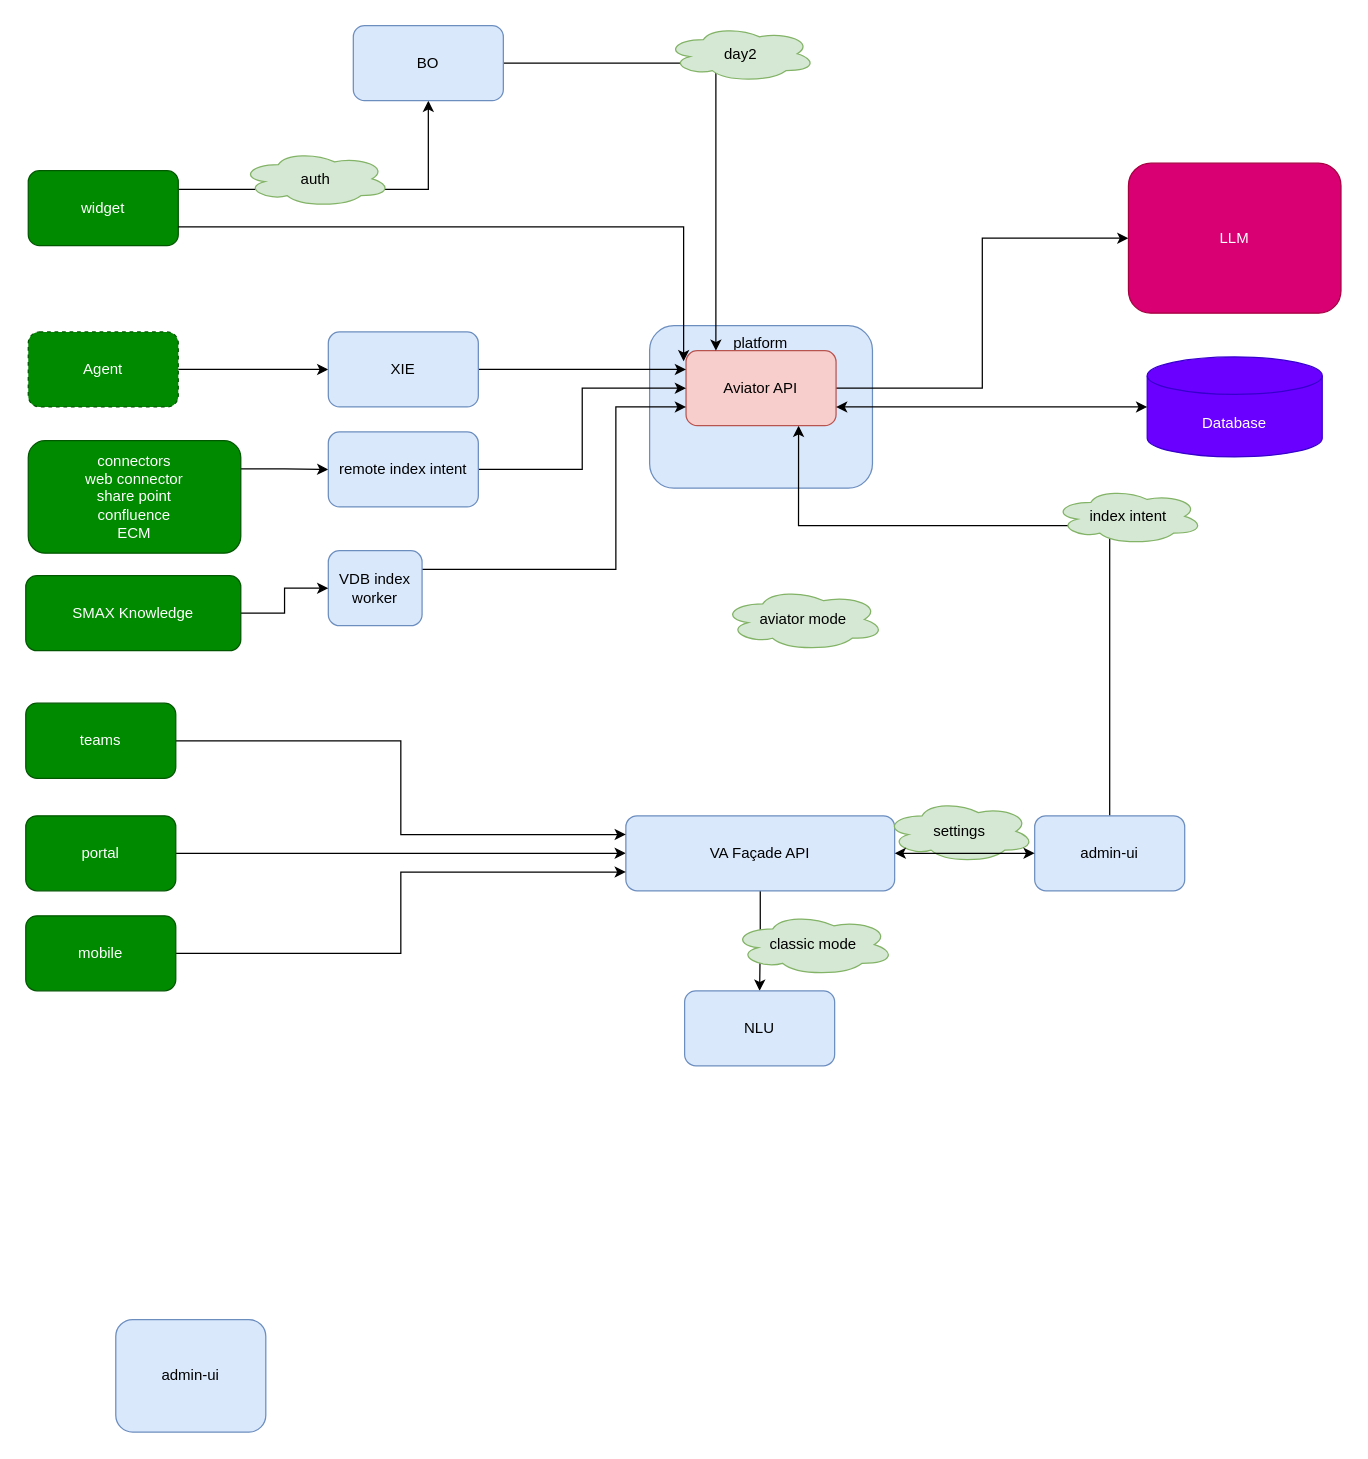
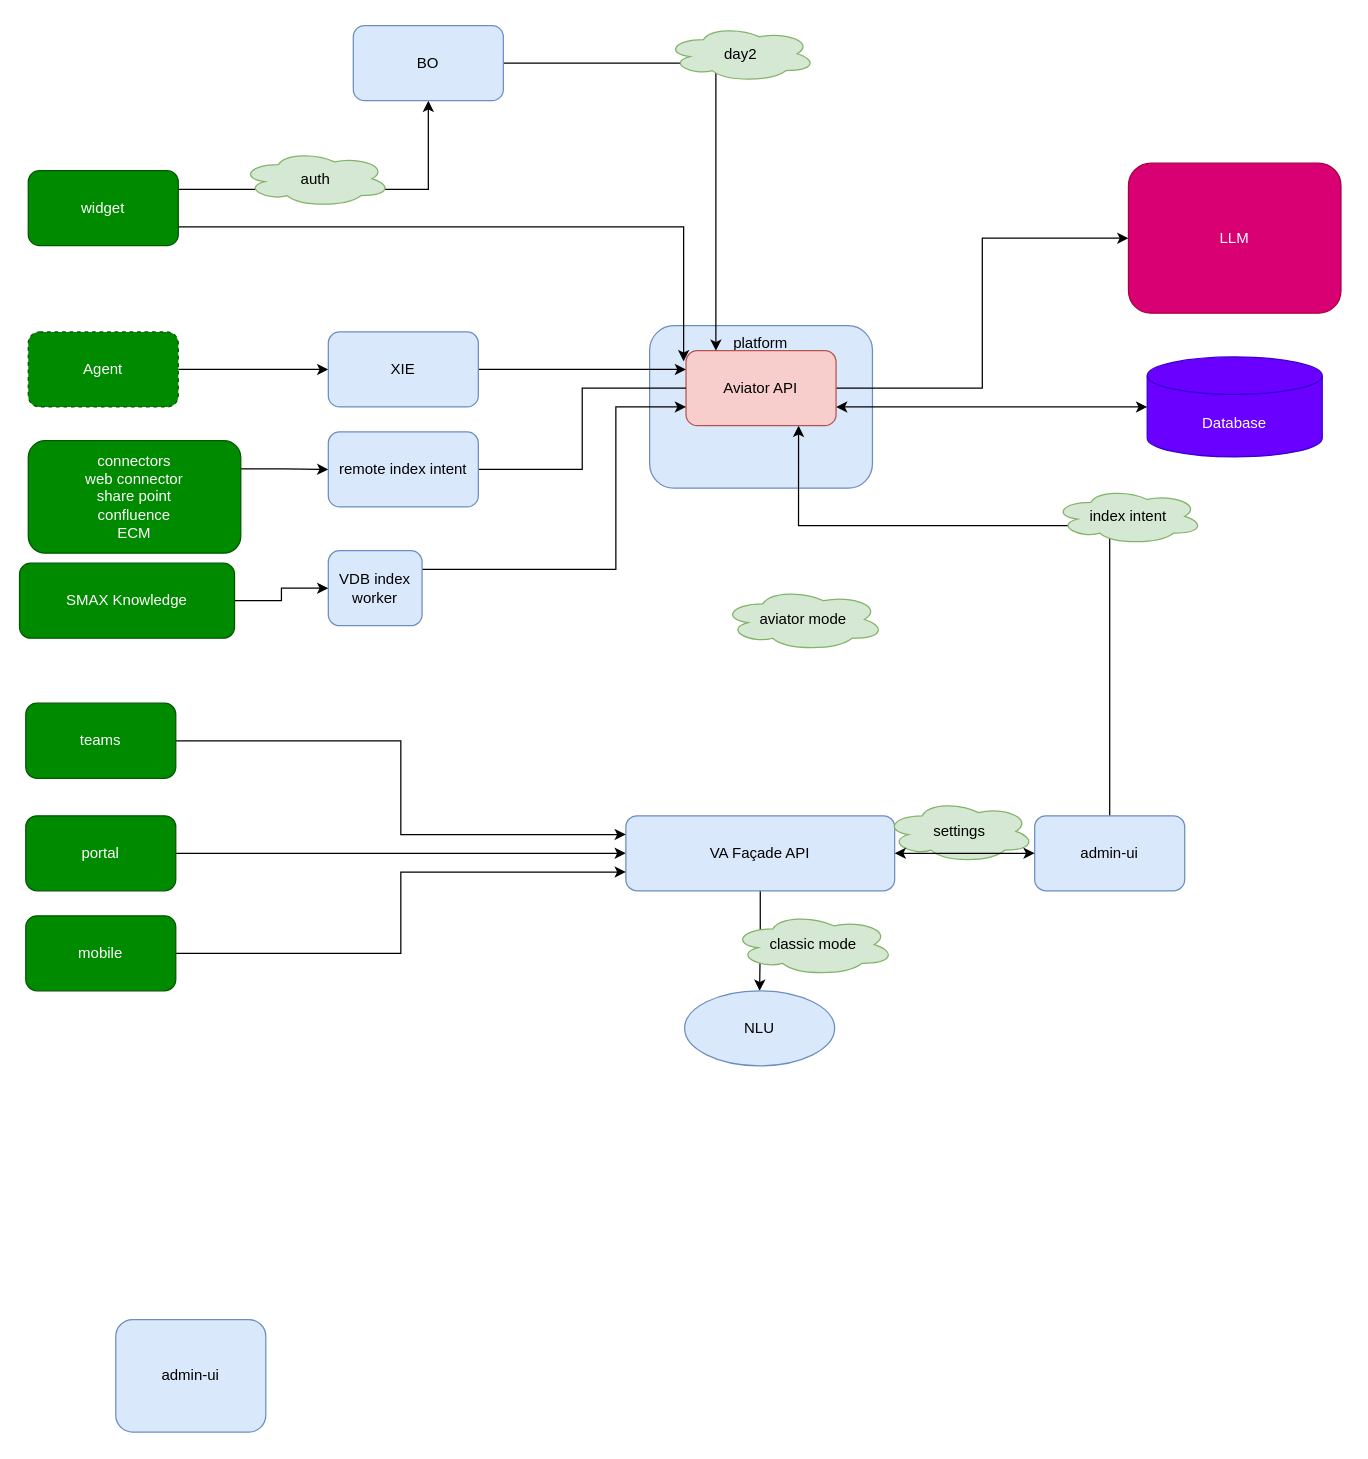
- <mxCell id="32" style="edgeStyle=orthogonalEdgeStyle;rounded=0;orthogonalLoop=1;jettySize=auto;html=1;exitX=1;exitY=0.5;exitDx=0;exitDy=0;entryX=0;entryY=0.5;entryDx=0;entryDy=0;" edge="1" parent="1" source="33" target="14"><mxGeometry relative="1" as="geometry" /></mxCell>
+ <mxCell id="32" style="edgeStyle=orthogonalEdgeStyle;rounded=0;orthogonalLoop=1;jettySize=auto;html=1;exitX=1;exitY=0.5;exitDx=0;exitDy=0;entryX=0;entryY=0.5;entryDx=0;entryDy=0;endArrow=none;" edge="1" parent="1" source="33" target="14"><mxGeometry relative="1" as="geometry" /></mxCell>
- <mxCell id="43" value="SMAX Knowledge" style="rounded=1;whiteSpace=wrap;html=1;fillColor=#008a00;fontColor=#ffffff;strokeColor=#005700;" vertex="1" parent="1"><mxGeometry x="20" y="460" width="172" height="60" as="geometry" /></mxCell>
+ <mxCell id="43" value="SMAX Knowledge" style="rounded=1;whiteSpace=wrap;html=1;fillColor=#008a00;fontColor=#ffffff;strokeColor=#005700;" vertex="1" parent="1"><mxGeometry x="15" y="450" width="172" height="60" as="geometry" /></mxCell>
- <mxCell id="18" value="NLU" style="rounded=1;whiteSpace=wrap;html=1;fillColor=#dae8fc;strokeColor=#6c8ebf;" vertex="1" parent="1"><mxGeometry x="547" y="792" width="120" height="60" as="geometry" /></mxCell>
+ <mxCell id="18" value="NLU" style="ellipse;whiteSpace=wrap;html=1;fillColor=#dae8fc;strokeColor=#6c8ebf;" vertex="1" parent="1"><mxGeometry x="547" y="792" width="120" height="60" as="geometry" /></mxCell>
